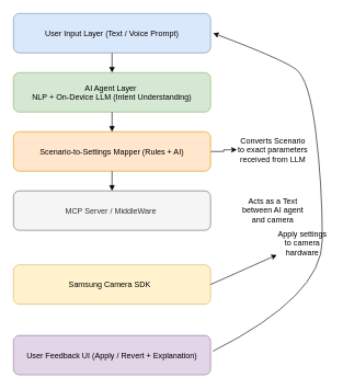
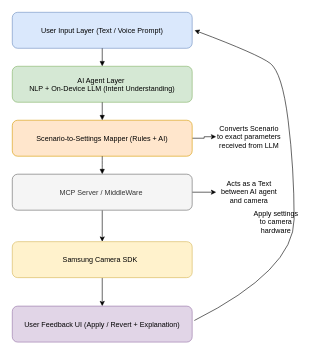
+ <mxCell id="16" value="" style="edgeStyle=orthogonalEdgeStyle;rounded=0;orthogonalLoop=1;jettySize=auto;html=1;" edge="1" parent="1" source="17" target="18"><mxGeometry relative="1" as="geometry" /></mxCell>
+ <mxCell id="15" value="" style="edgeStyle=orthogonalEdgeStyle;rounded=0;orthogonalLoop=1;jettySize=auto;html=1;" edge="1" parent="1" source="17" target="7"><mxGeometry relative="1" as="geometry" /></mxCell>
- <mxCell id="14" value="" style="endArrow=classic;html=1;rounded=0;exitX=1;exitY=0.5;exitDx=0;exitDy=0;" edge="1" parent="1" source="7" target="13"><mxGeometry width="50" height="50" relative="1" as="geometry"><mxPoint x="310" y="380" as="sourcePoint" /><mxPoint x="360" y="330" as="targetPoint" /></mxGeometry></mxCell>
+ <mxCell id="6" value="" style="edgeStyle=orthogonalEdgeStyle;rounded=0;orthogonalLoop=1;jettySize=auto;html=1;" edge="1" parent="1" source="7" target="8"><mxGeometry relative="1" as="geometry" /></mxCell>
